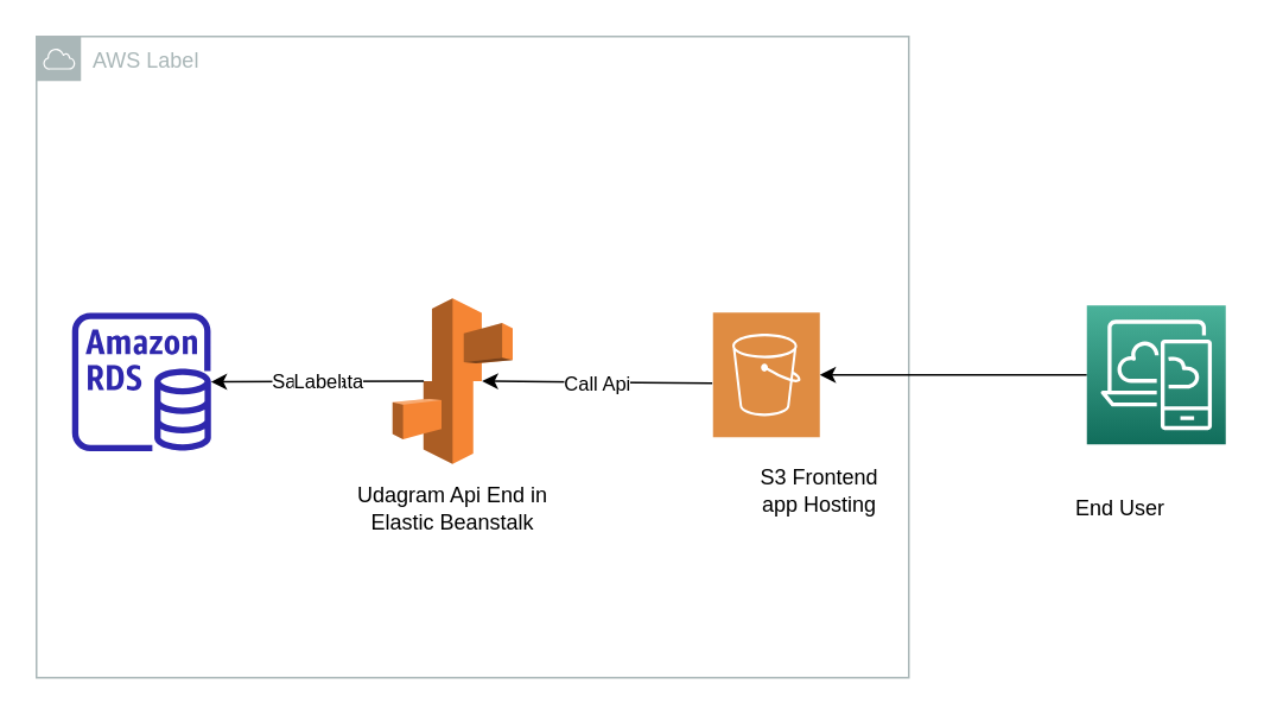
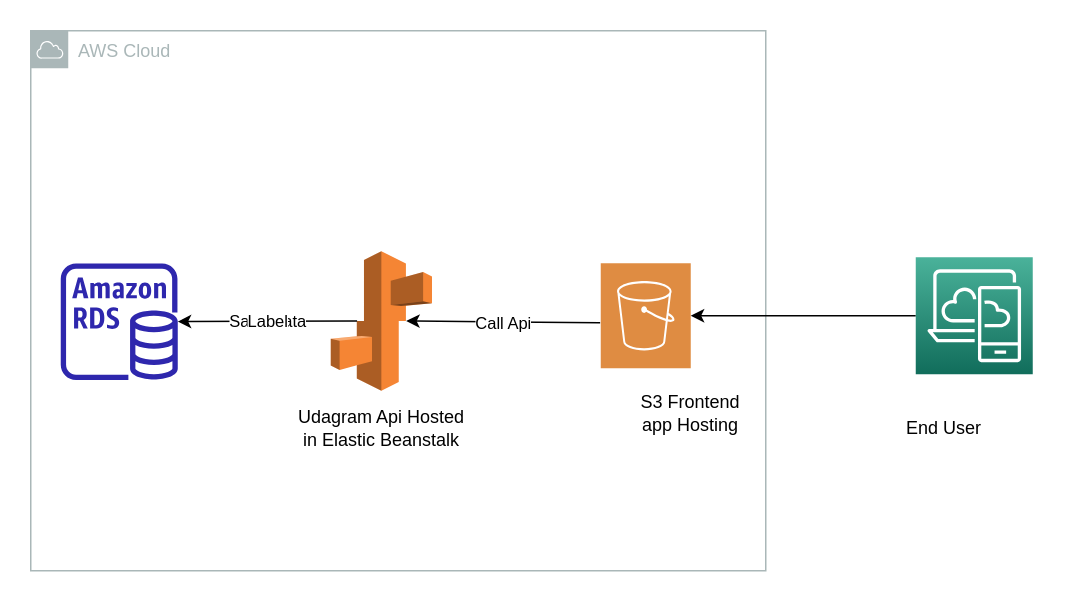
- <mxCell id="2" value="AWS Label" style="sketch=0;outlineConnect=0;gradientColor=none;html=1;whiteSpace=wrap;fontSize=12;fontStyle=0;shape=mxgraph.aws4.group;grIcon=mxgraph.aws4.group_aws_cloud;strokeColor=#AAB7B8;fillColor=none;verticalAlign=top;align=left;spacingLeft=30;fontColor=#AAB7B8;dashed=0;" vertex="1" parent="1"><mxGeometry x="20" y="20" width="490" height="360" as="geometry" /></mxCell>
+ <mxCell id="2" value="AWS Cloud" style="sketch=0;outlineConnect=0;gradientColor=none;html=1;whiteSpace=wrap;fontSize=12;fontStyle=0;shape=mxgraph.aws4.group;grIcon=mxgraph.aws4.group_aws_cloud;strokeColor=#AAB7B8;fillColor=none;verticalAlign=top;align=left;spacingLeft=30;fontColor=#AAB7B8;dashed=0;" vertex="1" parent="1"><mxGeometry x="20" y="20" width="490" height="360" as="geometry" /></mxCell>
- <mxCell id="6" value="Udagram Api End in Elastic Beanstalk" style="text;html=1;strokeColor=none;fillColor=none;align=center;verticalAlign=middle;whiteSpace=wrap;rounded=0;" vertex="1" parent="1"><mxGeometry x="193.75" y="270" width="120" height="30" as="geometry" /></mxCell>
+ <mxCell id="6" value="Udagram Api Hosted in Elastic Beanstalk" style="text;html=1;strokeColor=none;fillColor=none;align=center;verticalAlign=middle;whiteSpace=wrap;rounded=0;" vertex="1" parent="1"><mxGeometry x="193.75" y="270" width="120" height="30" as="geometry" /></mxCell>
